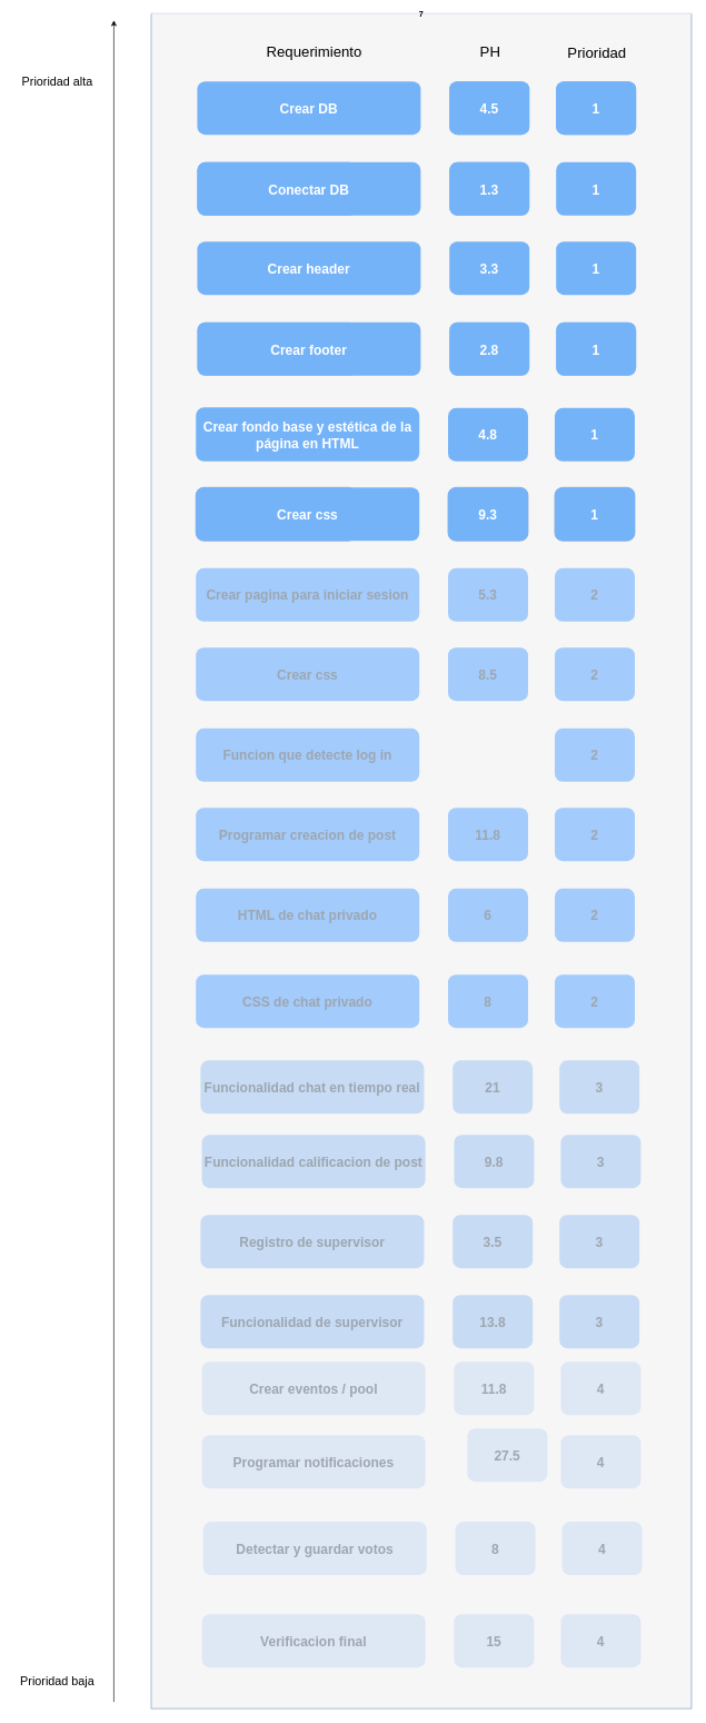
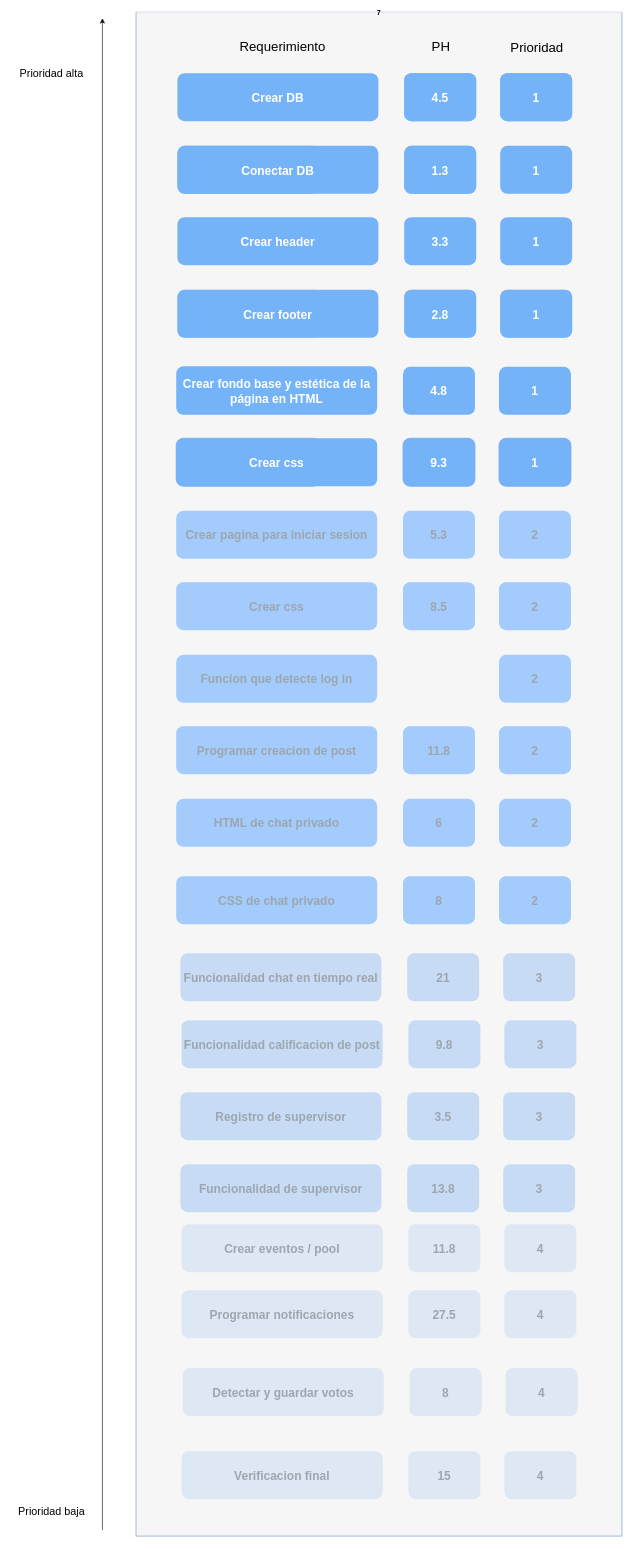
- <mxCell id="42" value="27.5" style="rounded=1;whiteSpace=wrap;html=1;fillColor=#DEE7F4;strokeColor=none;gradientColor=none;fontSize=20;fontStyle=1;fontColor=#9da6b0;" parent="2" vertex="1"><mxGeometry x="474" y="2120" width="120" height="80" as="geometry" /></mxCell>
+ <mxCell id="42" value="27.5" style="rounded=1;whiteSpace=wrap;html=1;fillColor=#DEE7F4;strokeColor=none;gradientColor=none;fontSize=20;fontStyle=1;fontColor=#9da6b0;" parent="2" vertex="1"><mxGeometry x="454" y="2130" width="120" height="80" as="geometry" /></mxCell>
